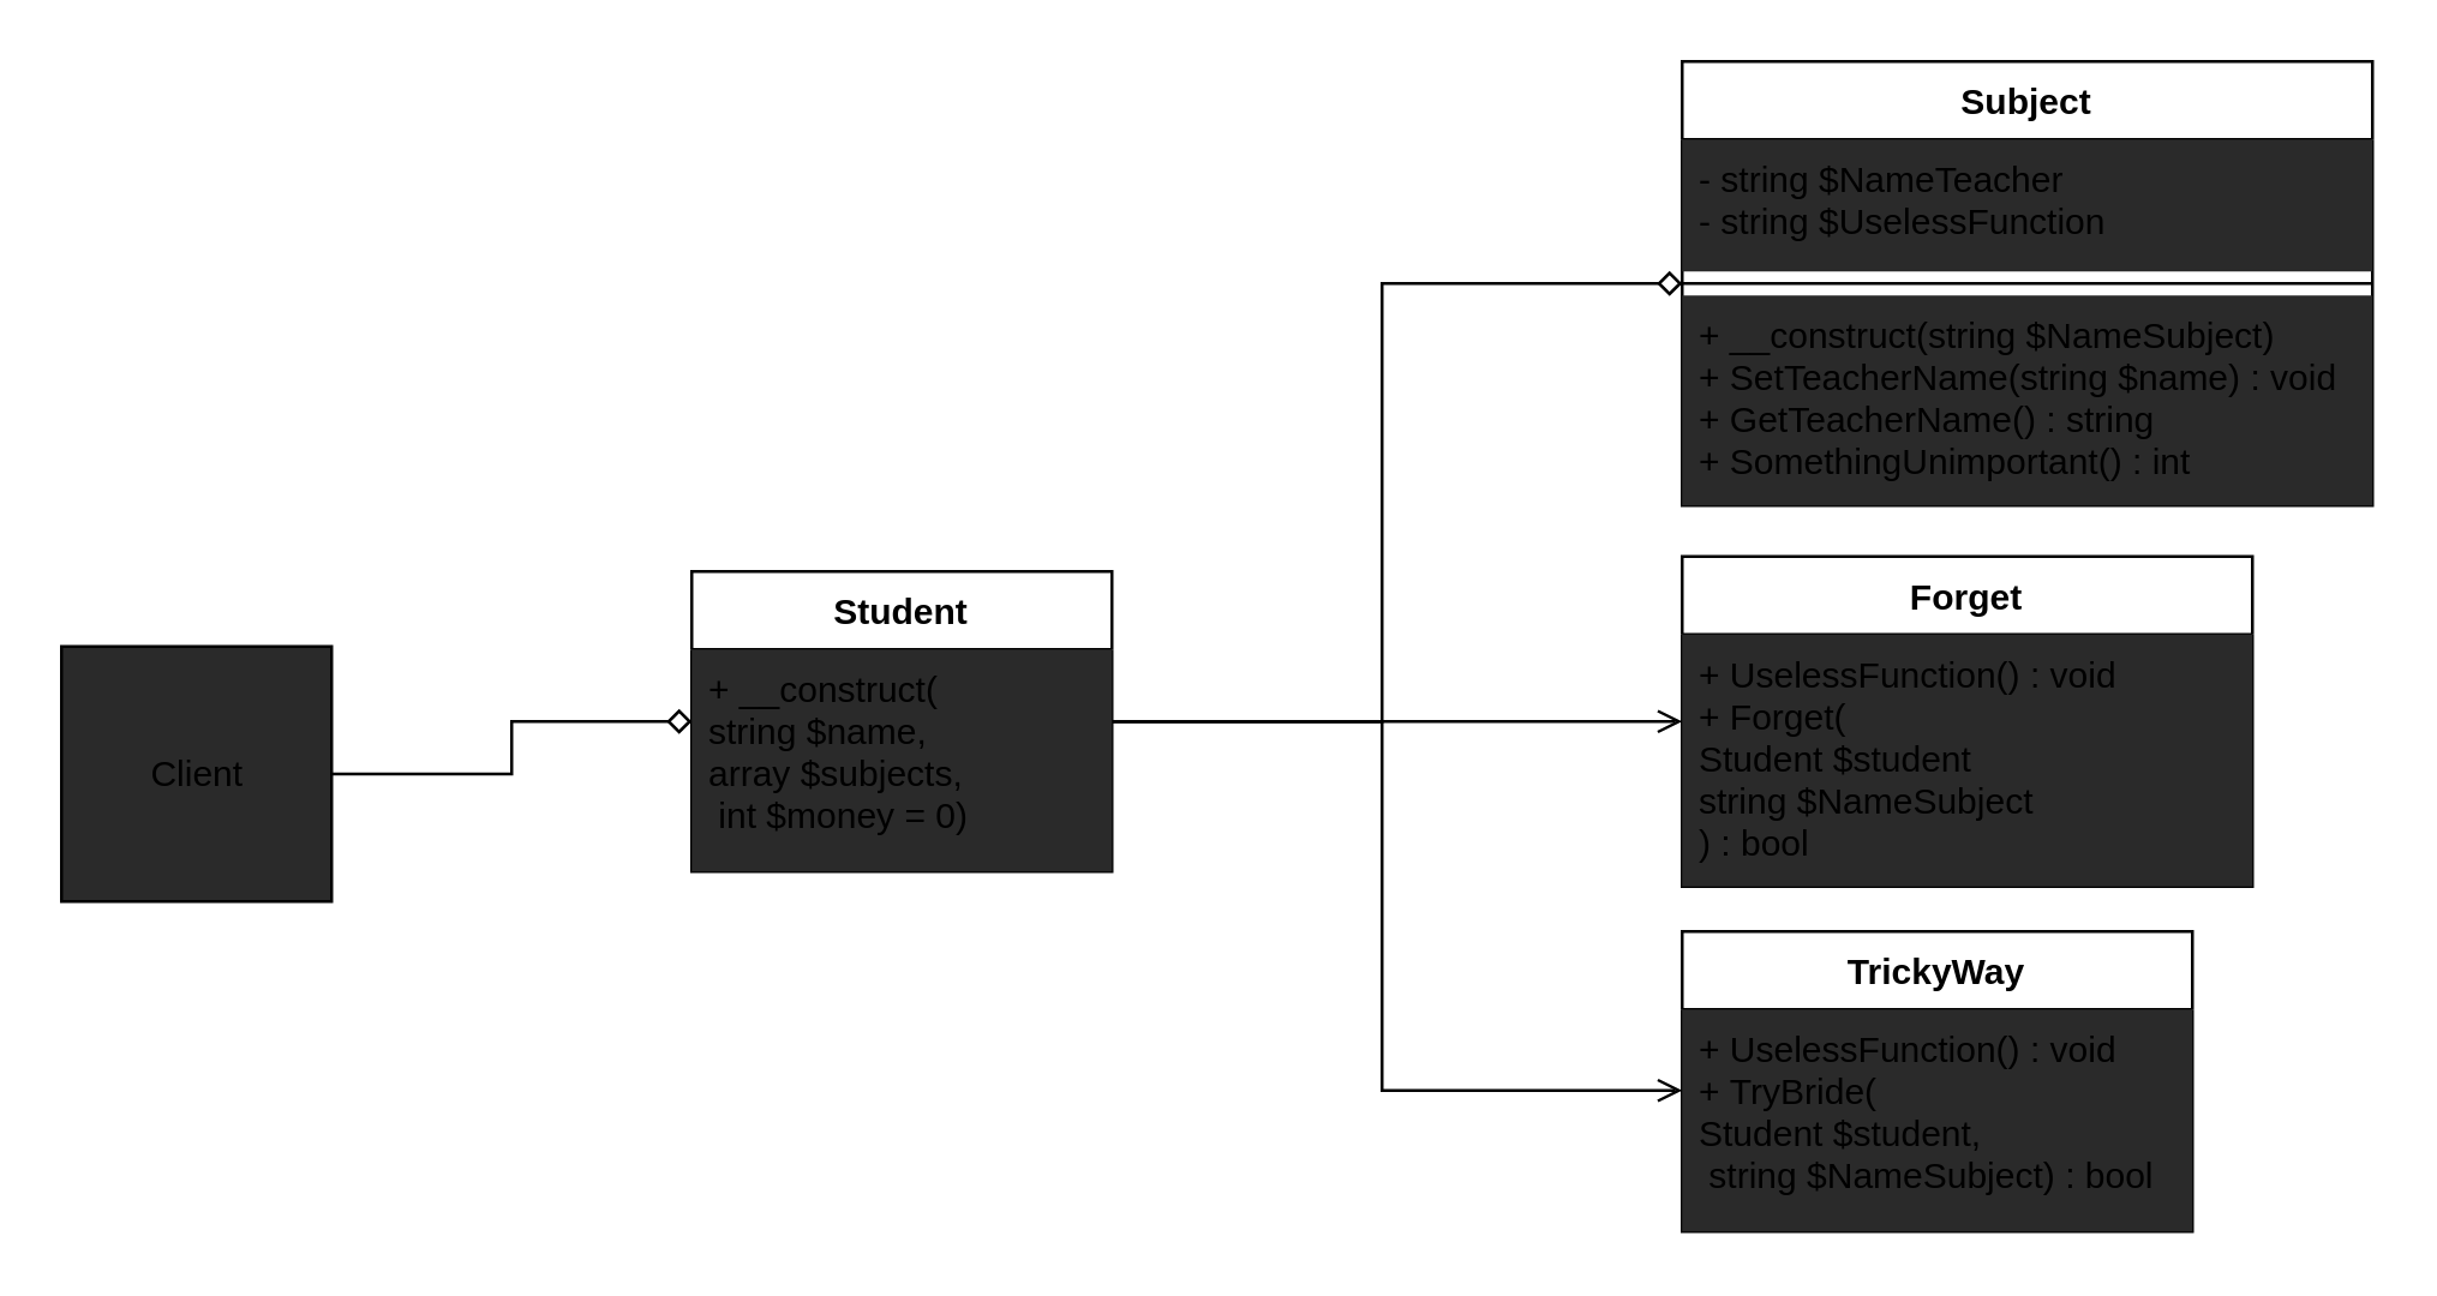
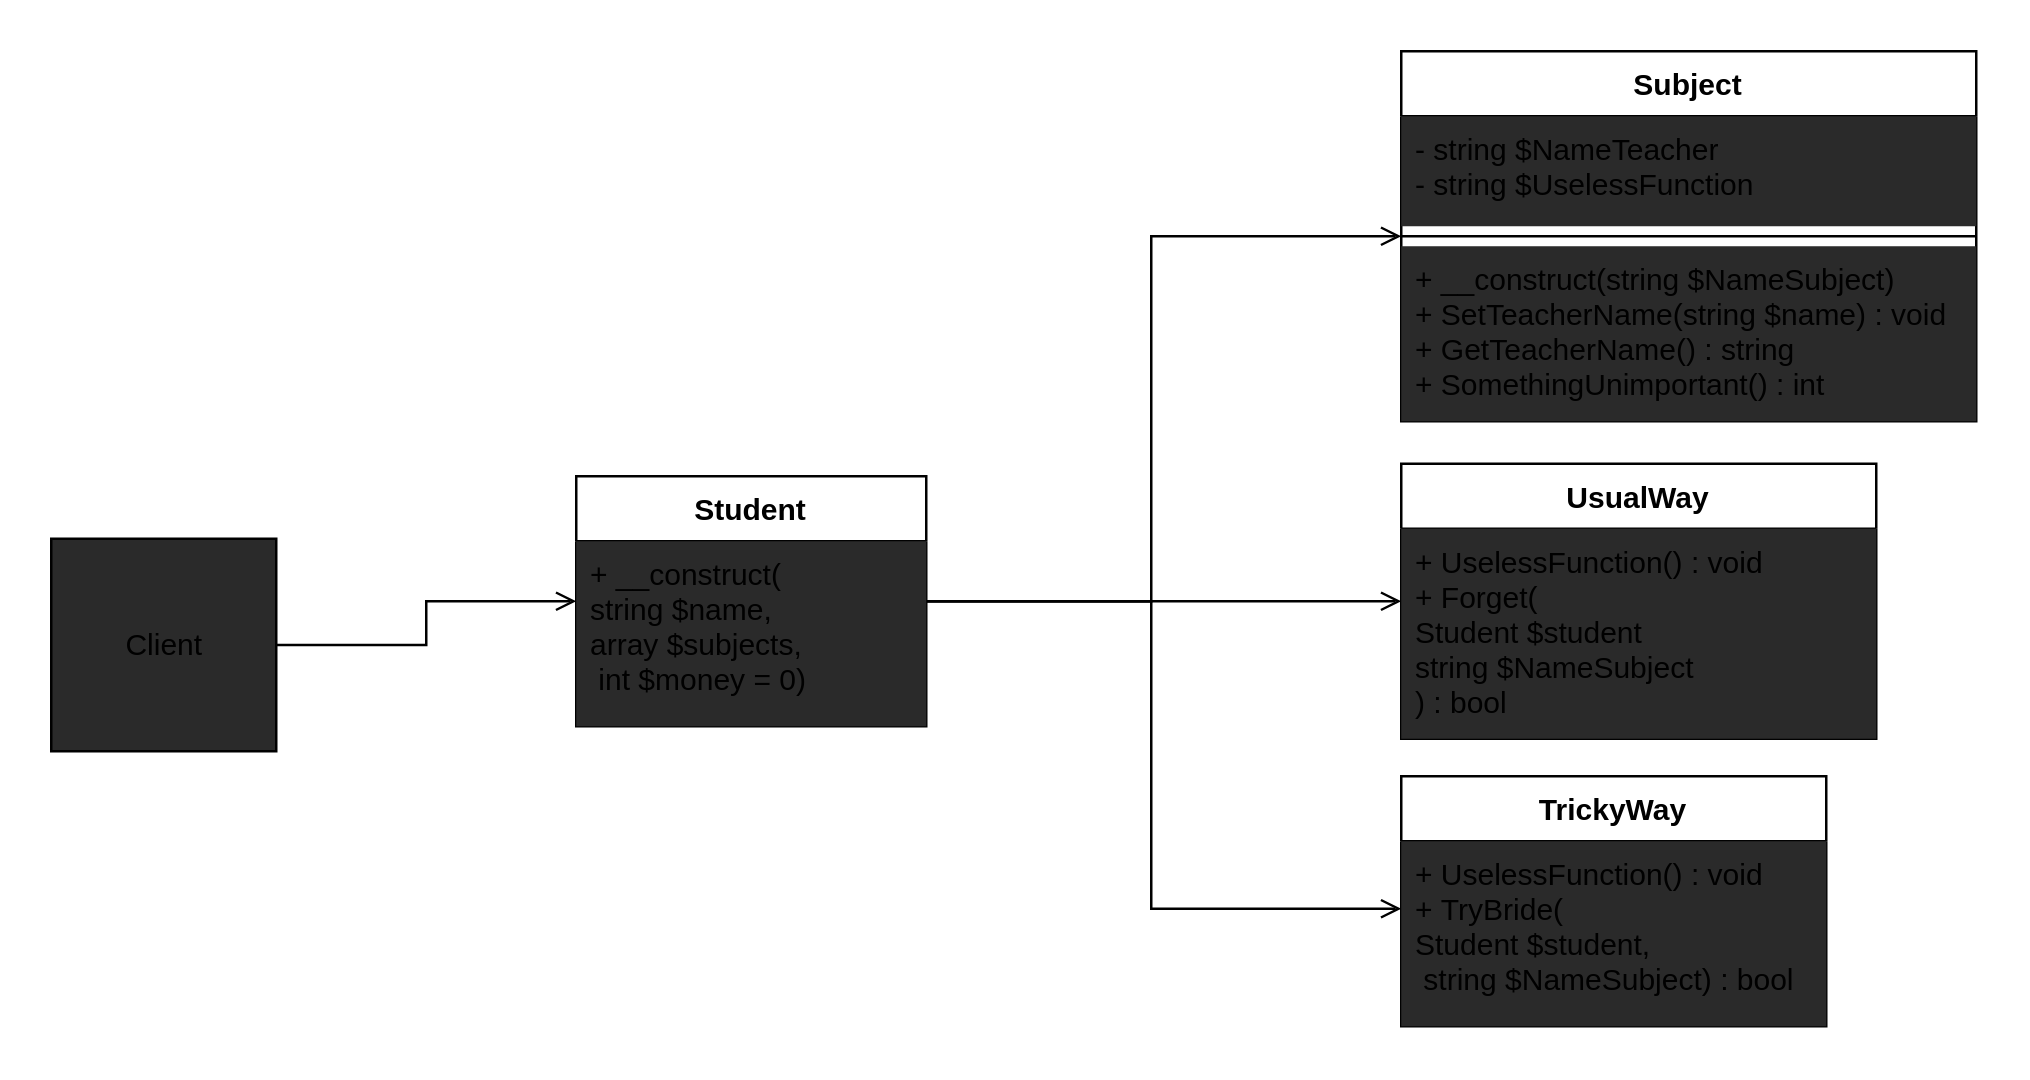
- <mxCell id="2" style="edgeStyle=orthogonalEdgeStyle;rounded=0;orthogonalLoop=1;jettySize=auto;html=1;entryX=0;entryY=0.5;entryDx=0;entryDy=0;endArrow=diamond;endFill=0;" parent="1" source="5" target="7" edge="1"><mxGeometry relative="1" as="geometry"><Array as="points"><mxPoint x="460" y="240" /><mxPoint x="460" y="94" /></Array></mxGeometry></mxCell>
+ <mxCell id="2" style="edgeStyle=orthogonalEdgeStyle;rounded=0;orthogonalLoop=1;jettySize=auto;html=1;entryX=0;entryY=0.5;entryDx=0;entryDy=0;endArrow=open;endFill=0;" parent="1" source="5" target="7" edge="1"><mxGeometry relative="1" as="geometry"><Array as="points"><mxPoint x="460" y="240" /><mxPoint x="460" y="94" /></Array></mxGeometry></mxCell>
- <mxCell id="11" value="Forget" style="swimlane;fontStyle=1;align=center;verticalAlign=top;childLayout=stackLayout;horizontal=1;startSize=26;horizontalStack=0;resizeParent=1;resizeParentMax=0;resizeLast=0;collapsible=1;marginBottom=0;" parent="1" vertex="1"><mxGeometry x="560" y="185" width="190" height="110" as="geometry" /></mxCell>
+ <mxCell id="11" value="UsualWay" style="swimlane;fontStyle=1;align=center;verticalAlign=top;childLayout=stackLayout;horizontal=1;startSize=26;horizontalStack=0;resizeParent=1;resizeParentMax=0;resizeLast=0;collapsible=1;marginBottom=0;" parent="1" vertex="1"><mxGeometry x="560" y="185" width="190" height="110" as="geometry" /></mxCell>
- <mxCell id="15" style="edgeStyle=orthogonalEdgeStyle;rounded=0;orthogonalLoop=1;jettySize=auto;html=1;endArrow=diamond;endFill=0;" parent="1" source="16" target="5" edge="1"><mxGeometry relative="1" as="geometry" /></mxCell>
+ <mxCell id="15" style="edgeStyle=orthogonalEdgeStyle;rounded=0;orthogonalLoop=1;jettySize=auto;html=1;endArrow=open;endFill=0;" parent="1" source="16" target="5" edge="1"><mxGeometry relative="1" as="geometry" /></mxCell>
